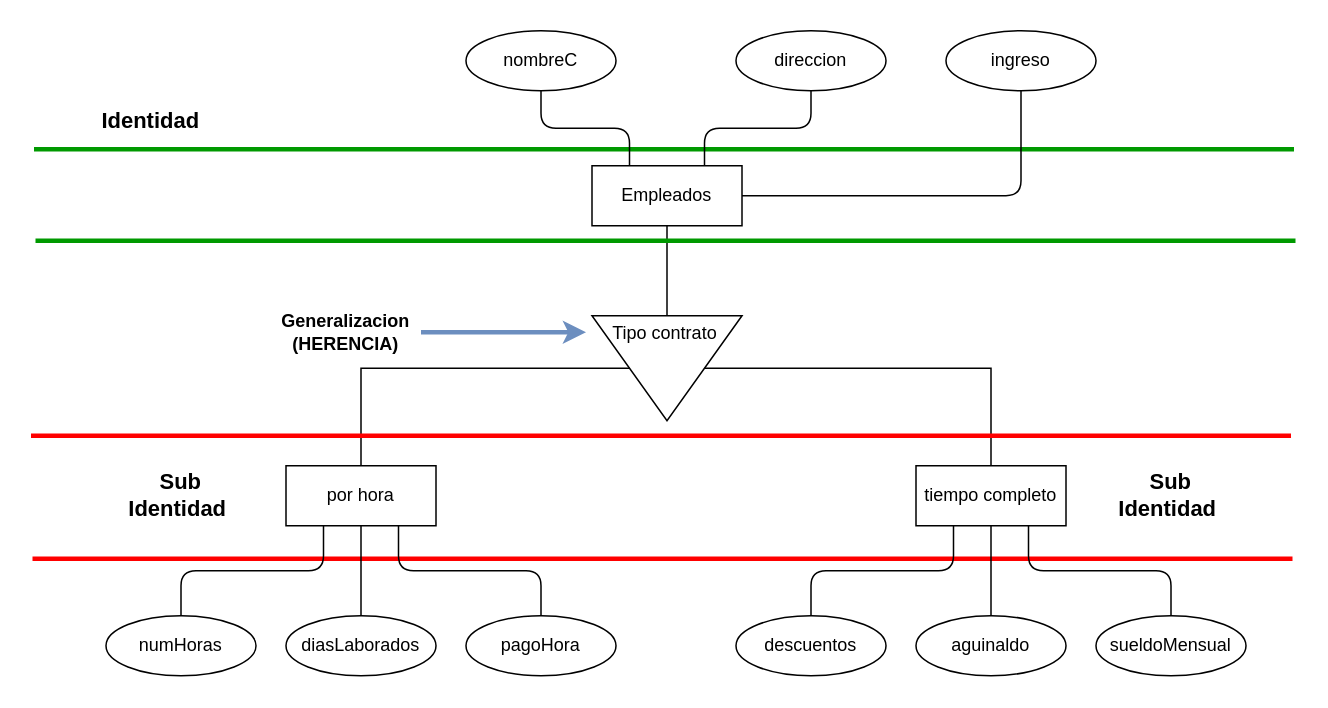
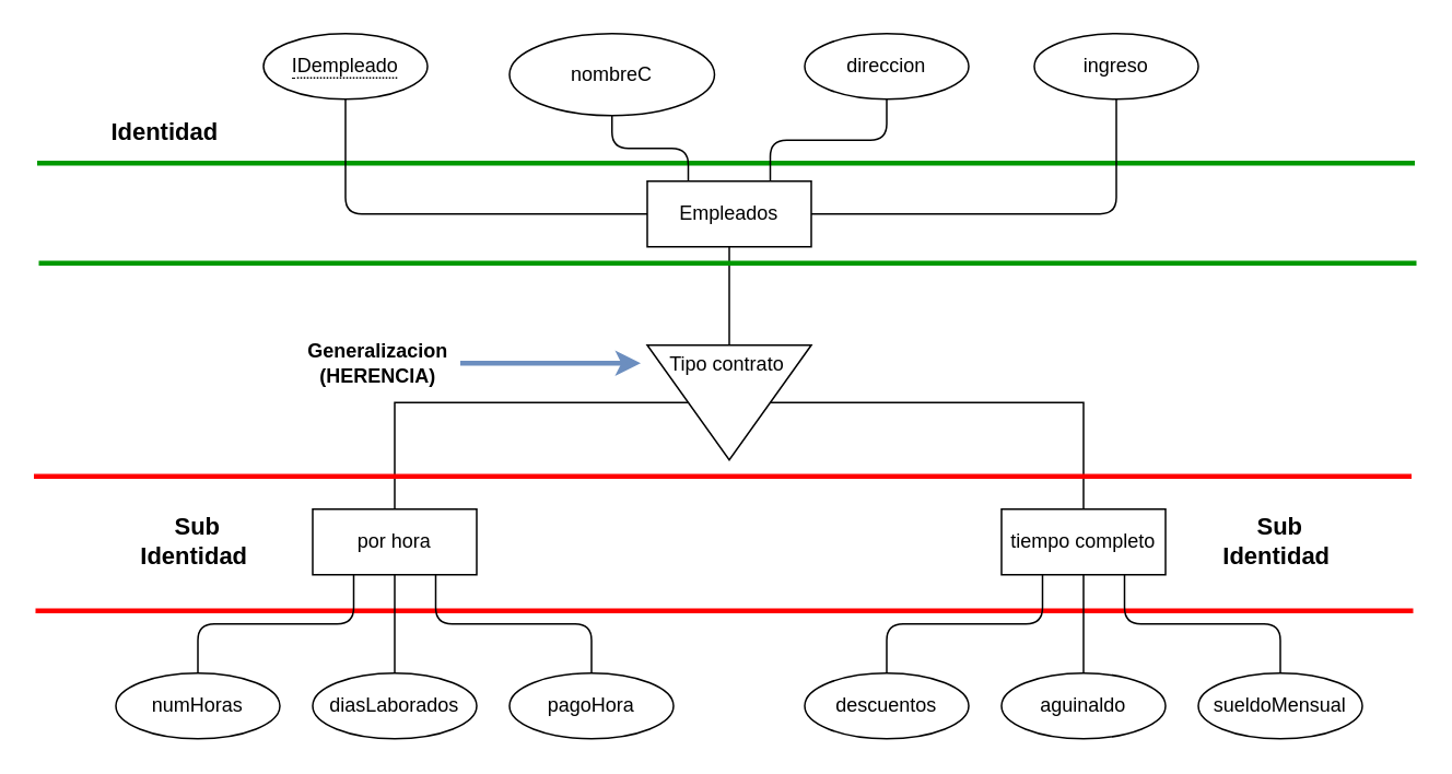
+ <mxCell id="5" value="&lt;span style=&quot;border-bottom: 1px dotted&quot;&gt;IDempleado&lt;/span&gt;" style="ellipse;whiteSpace=wrap;html=1;align=center;" parent="1" vertex="1"><mxGeometry x="160" y="20" width="100" height="40" as="geometry" /></mxCell>
- <mxCell id="32" value="nombreC" style="ellipse;whiteSpace=wrap;html=1;align=center;" parent="1" vertex="1"><mxGeometry x="310" y="20" width="100" height="40" as="geometry" /></mxCell>
+ <mxCell id="32" value="nombreC" style="ellipse;whiteSpace=wrap;html=1;align=center;" parent="1" vertex="1"><mxGeometry x="310" y="20" width="125" height="50" as="geometry" /></mxCell>
+ <mxCell id="35" value="" style="endArrow=none;html=1;rounded=1;strokeColor=default;strokeWidth=1;jumpSize=6;exitX=0.5;exitY=1;exitDx=0;exitDy=0;entryX=0;entryY=0.5;entryDx=0;entryDy=0;edgeStyle=orthogonalEdgeStyle;" parent="1" source="5" target="3" edge="1"><mxGeometry relative="1" as="geometry"><mxPoint x="330" y="280" as="sourcePoint" /><mxPoint x="490" y="280" as="targetPoint" /><Array as="points"><mxPoint x="210" y="130" /></Array></mxGeometry></mxCell>
